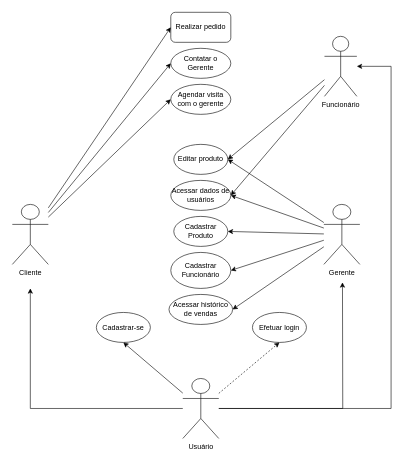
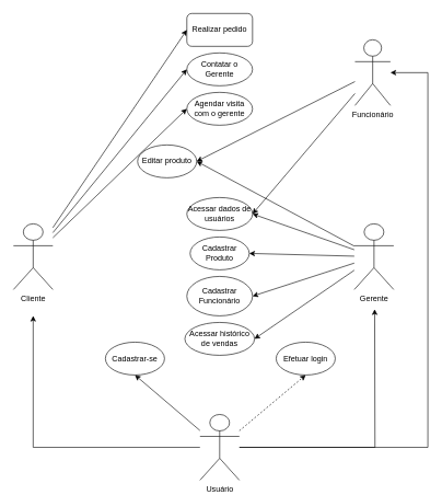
- <mxCell id="14" value="Editar produto" style="ellipse;whiteSpace=wrap;html=1;" vertex="1" parent="1"><mxGeometry x="289" y="240" width="90" height="50" as="geometry" /></mxCell>
+ <mxCell id="14" value="Editar produto" style="ellipse;whiteSpace=wrap;html=1;" vertex="1" parent="1"><mxGeometry x="209" y="220" width="90" height="50" as="geometry" /></mxCell>
